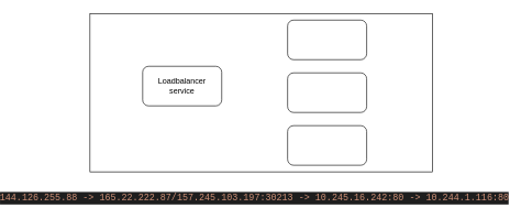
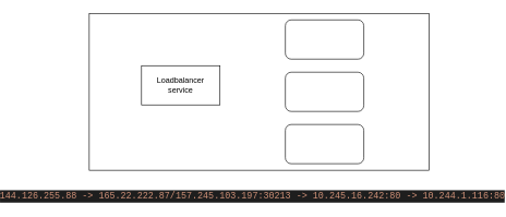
- <mxCell id="6" value="Loadbalancer&lt;br&gt;service" style="whiteSpace=wrap;html=1;rounded=1;" parent="1" vertex="1"><mxGeometry x="100" y="100" width="120" height="60" as="geometry" /></mxCell>
+ <mxCell id="6" value="Loadbalancer&lt;br&gt;service" style="rounded=0;whiteSpace=wrap;html=1;" parent="1" vertex="1"><mxGeometry x="100" y="100" width="120" height="60" as="geometry" /></mxCell>
